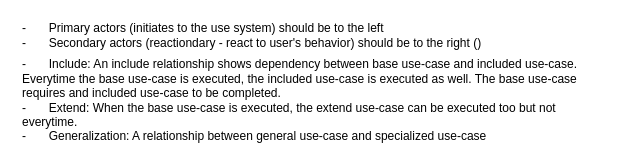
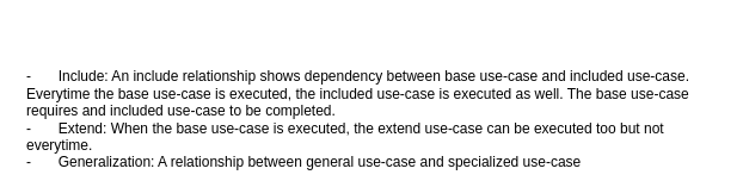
- <mxCell id="2" value="-&lt;span style=&quot;white-space: pre;&quot;&gt;&#09;&lt;/span&gt;Primary actors (initiates to the use system) should be to the left&lt;br&gt;-&lt;span style=&quot;white-space: pre;&quot;&gt;&#09;&lt;/span&gt;Secondary actors (reactiondary - react to user's behavior) should be to the right ()" style="text;html=1;strokeColor=none;fillColor=none;align=left;verticalAlign=middle;whiteSpace=wrap;rounded=0;" parent="1" vertex="1"><mxGeometry x="20" y="20" width="580" height="30" as="geometry" /></mxCell>
